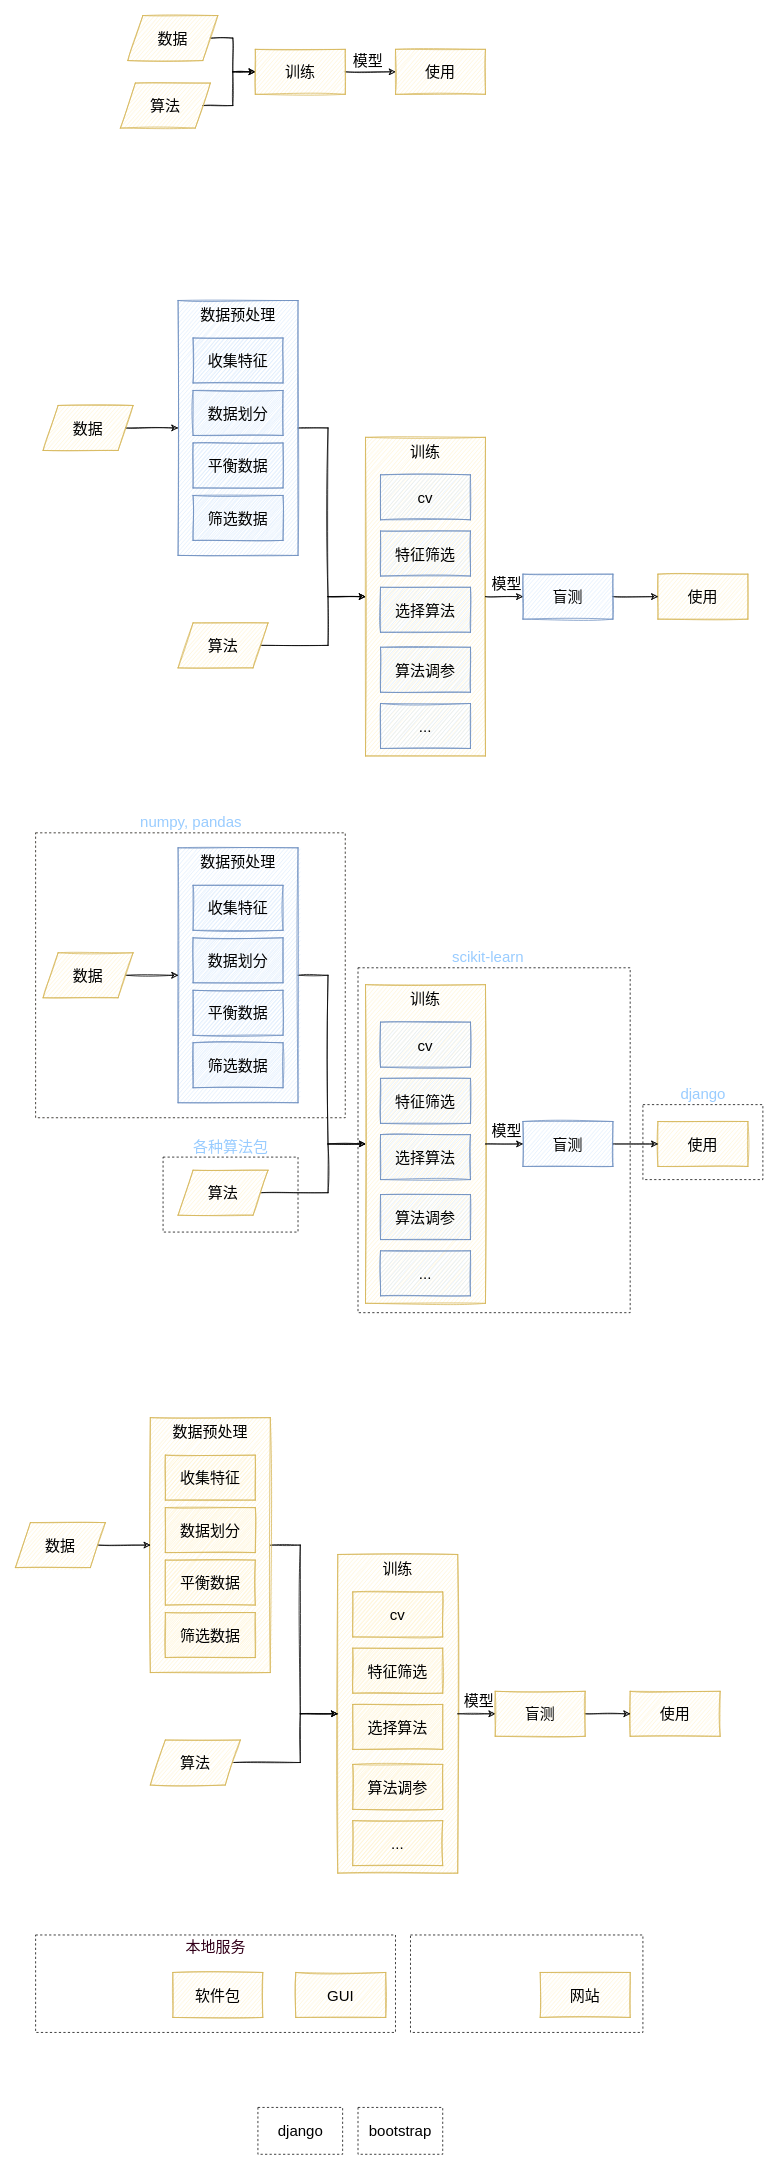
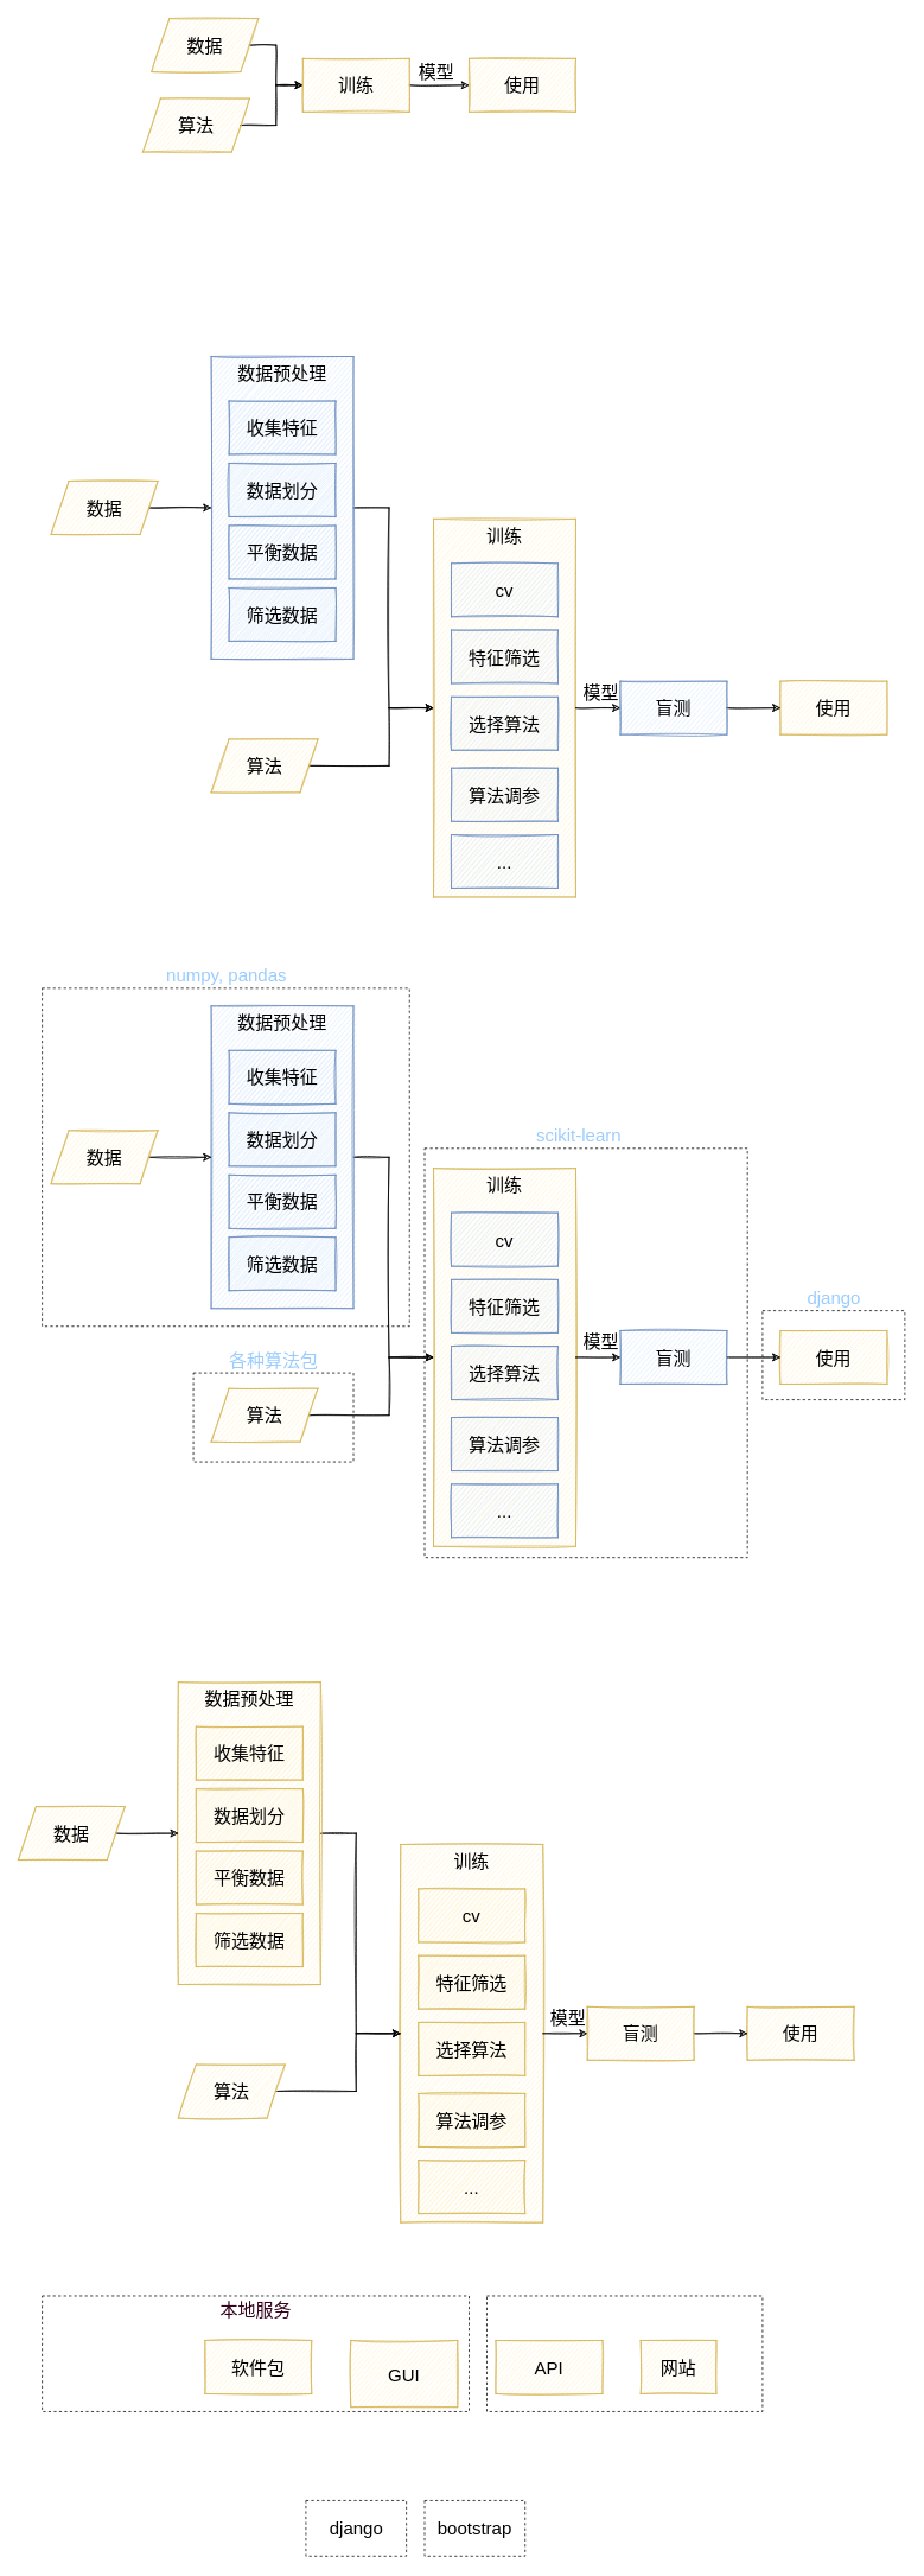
- <mxCell id="84" value="GUI" style="whiteSpace=wrap;html=1;rounded=0;glass=0;labelBackgroundColor=none;sketch=1;fontSize=20;strokeColor=#d6b656;fillColor=#fff2cc;verticalAlign=middle;" vertex="1" parent="1"><mxGeometry x="394" y="2630" width="120" height="60" as="geometry" /></mxCell>
+ <mxCell id="84" value="GUI" style="whiteSpace=wrap;html=1;rounded=0;glass=0;labelBackgroundColor=none;sketch=1;fontSize=20;strokeColor=#d6b656;fillColor=#fff2cc;verticalAlign=middle;" vertex="1" parent="1"><mxGeometry x="394" y="2630" width="120" height="75" as="geometry" /></mxCell>
+ <mxCell id="85" value="API" style="whiteSpace=wrap;html=1;rounded=0;glass=0;labelBackgroundColor=none;sketch=1;fontSize=20;strokeColor=#d6b656;fillColor=#fff2cc;verticalAlign=middle;" vertex="1" parent="1"><mxGeometry x="557" y="2630" width="120" height="60" as="geometry" /></mxCell>
- <mxCell id="86" value="网站" style="whiteSpace=wrap;html=1;rounded=0;glass=0;labelBackgroundColor=none;sketch=1;fontSize=20;strokeColor=#d6b656;fillColor=#fff2cc;verticalAlign=middle;" vertex="1" parent="1"><mxGeometry x="720" y="2630" width="120" height="60" as="geometry" /></mxCell>
+ <mxCell id="86" value="网站" style="whiteSpace=wrap;html=1;rounded=0;glass=0;labelBackgroundColor=none;sketch=1;fontSize=20;strokeColor=#d6b656;fillColor=#fff2cc;verticalAlign=middle;" vertex="1" parent="1"><mxGeometry x="720" y="2630" width="85" height="60" as="geometry" /></mxCell>
